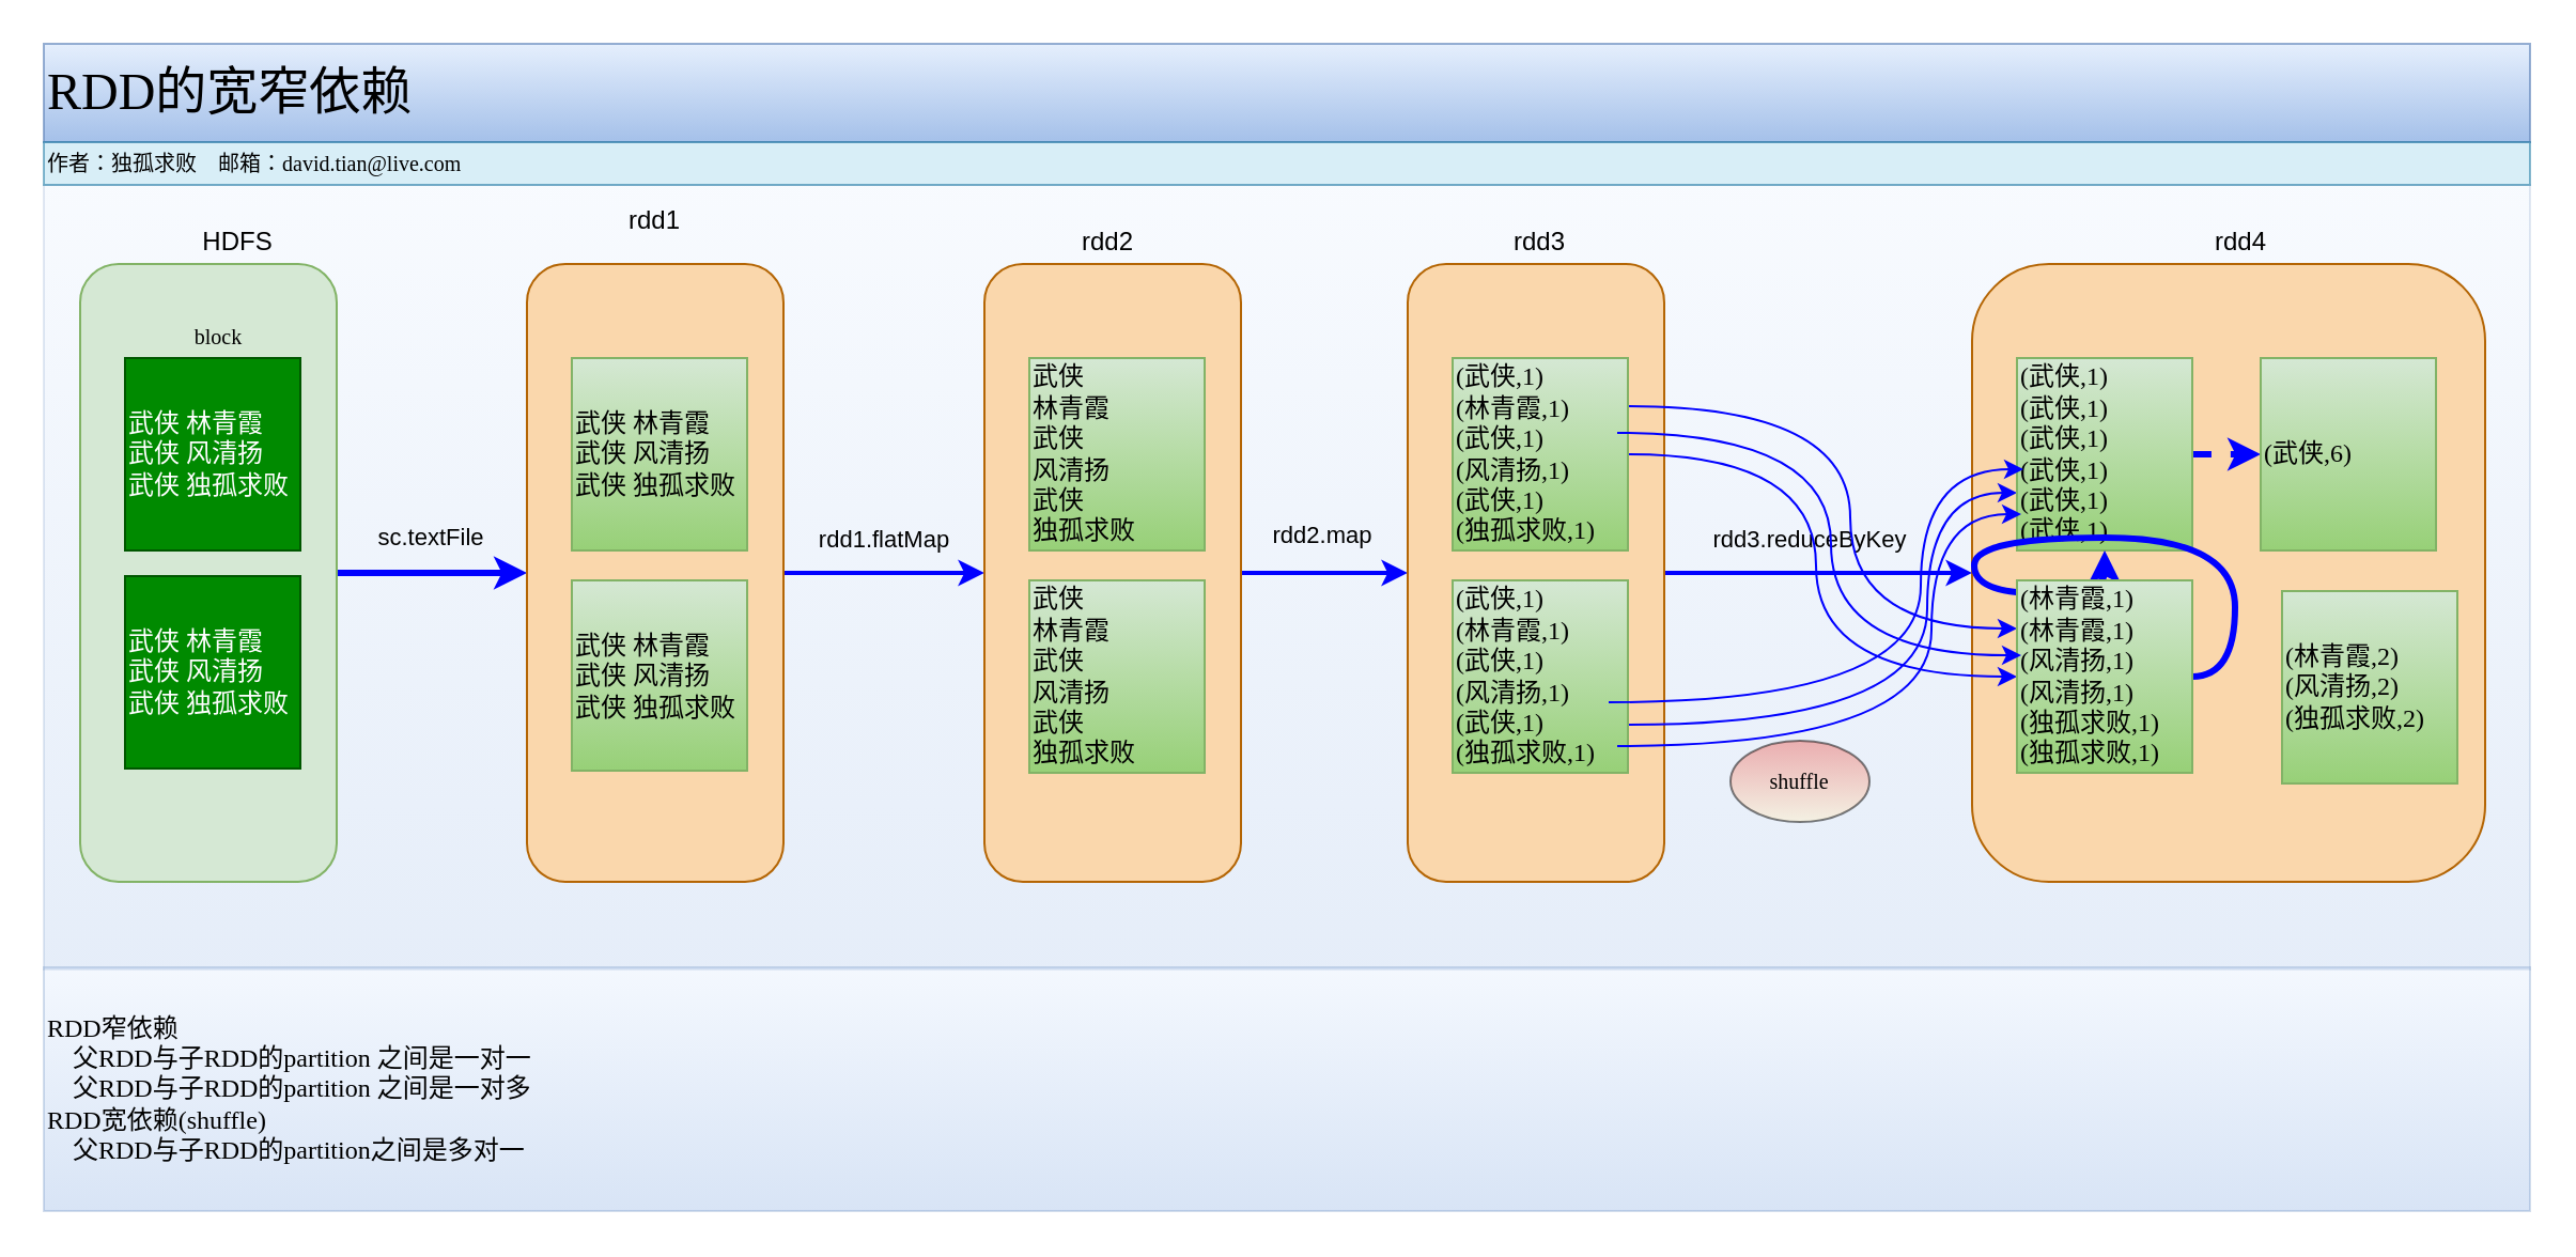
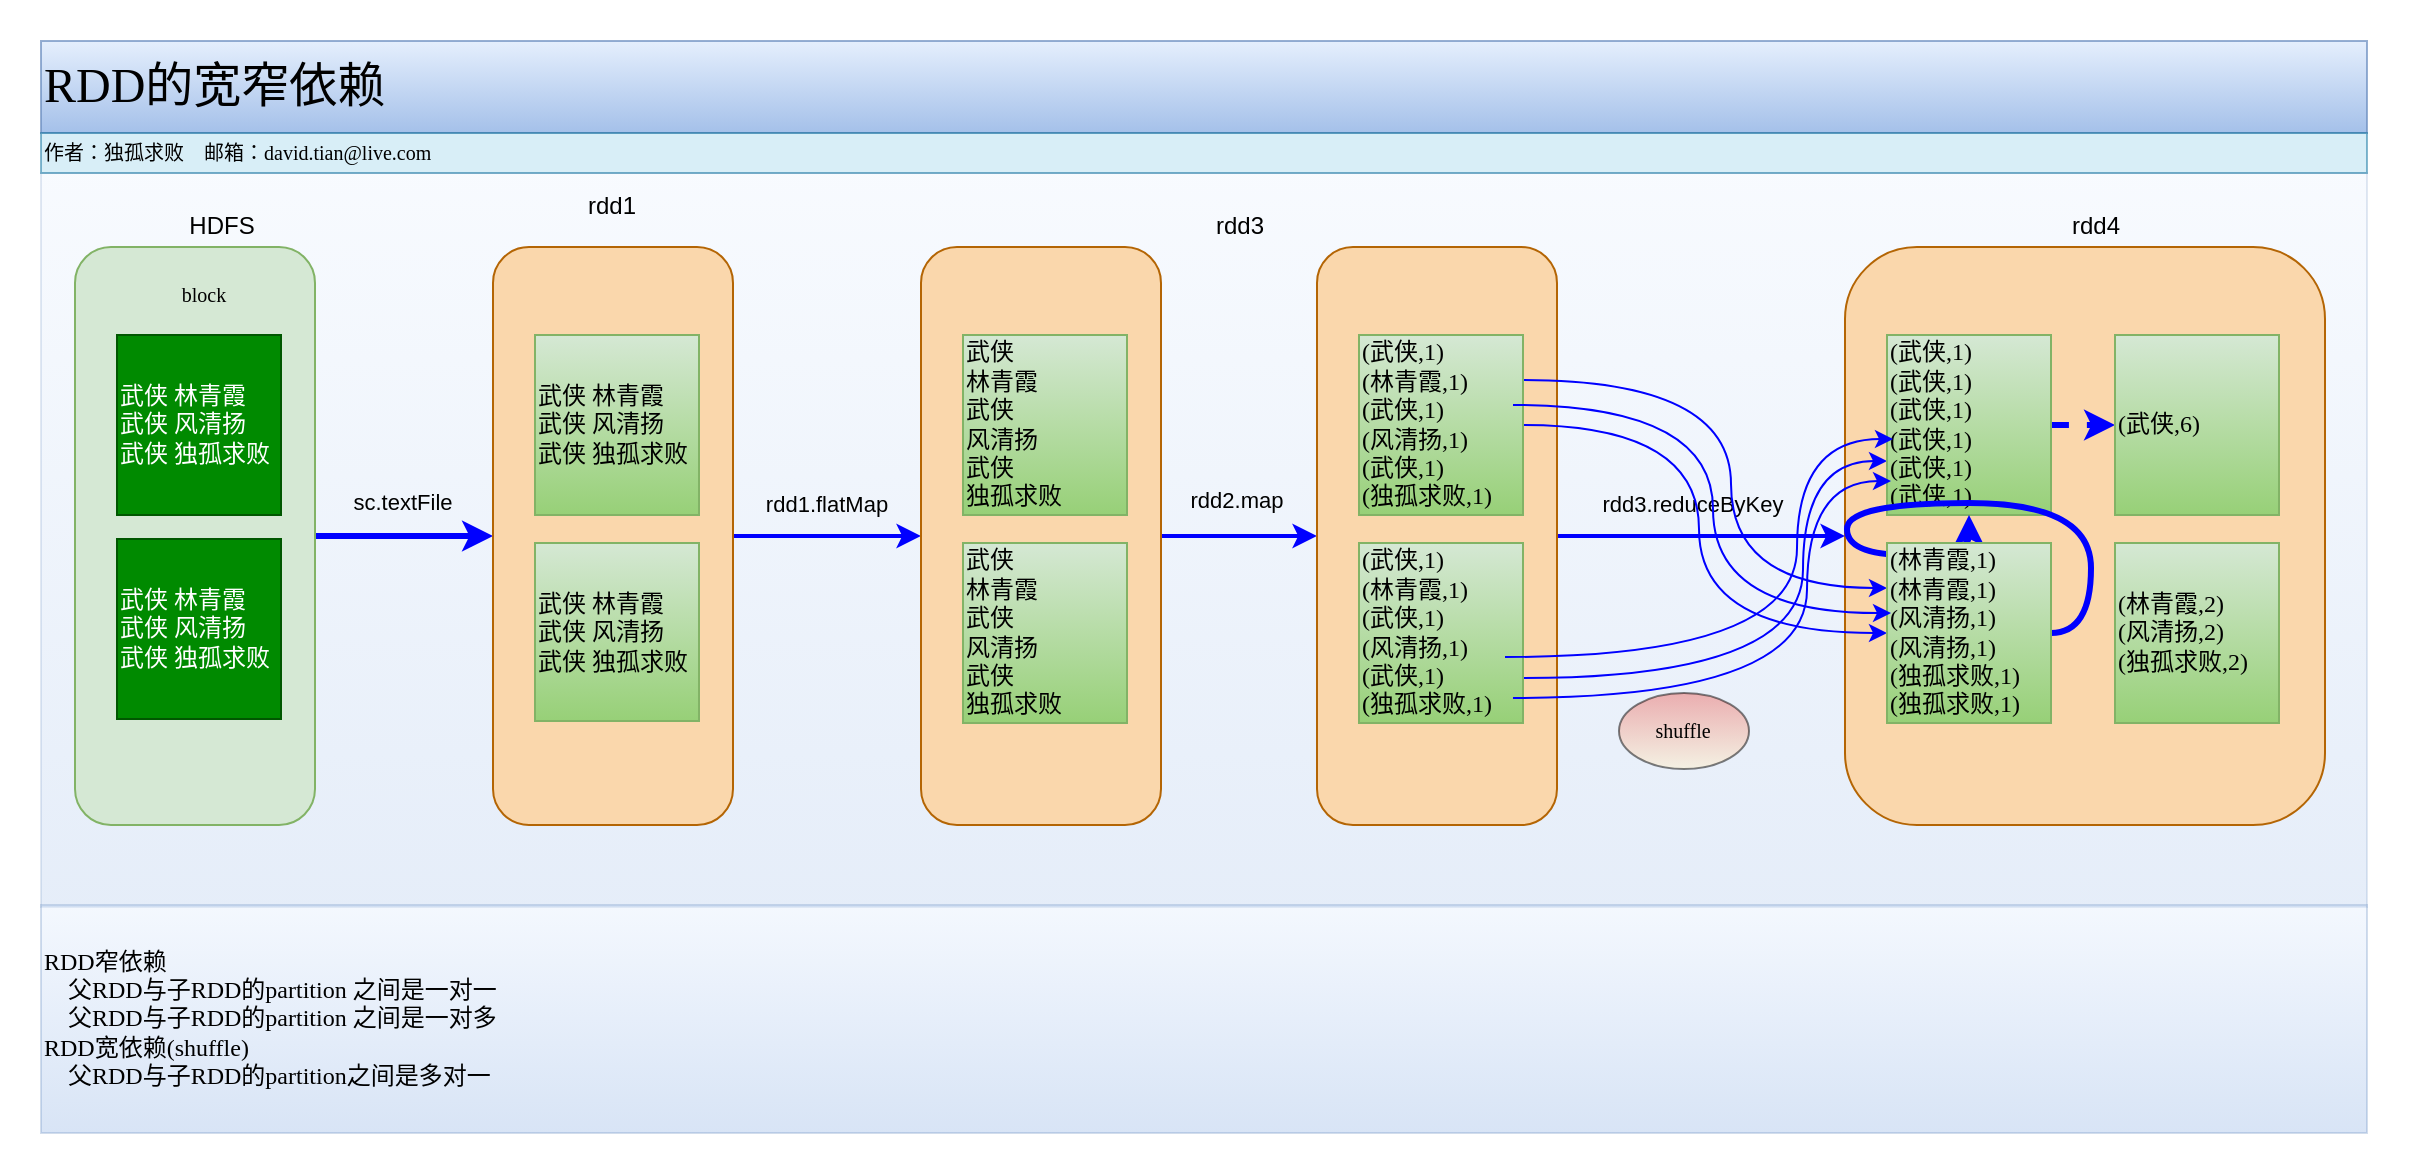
- <mxCell id="18" value="rdd2" style="text;html=1;strokeColor=none;fillColor=none;align=center;verticalAlign=middle;whiteSpace=wrap;rounded=0;" vertex="1" parent="1"><mxGeometry x="498" y="103" width="40" height="20" as="geometry" /></mxCell>
- <mxCell id="26" value="rdd3" style="text;html=1;strokeColor=none;fillColor=none;align=center;verticalAlign=middle;whiteSpace=wrap;rounded=0;" vertex="1" parent="1"><mxGeometry x="700" y="103" width="40" height="20" as="geometry" /></mxCell>
+ <mxCell id="26" value="rdd3" style="text;html=1;strokeColor=none;fillColor=none;align=center;verticalAlign=middle;whiteSpace=wrap;rounded=0;" vertex="1" parent="1"><mxGeometry x="600" y="103" width="40" height="20" as="geometry" /></mxCell>
- <mxCell id="41" value="block" style="text;html=1;strokeColor=none;fillColor=none;align=center;verticalAlign=middle;whiteSpace=wrap;rounded=0;shadow=0;glass=0;comic=0;fontFamily=Comic Sans MS;fontSize=10;fontColor=#000000;opacity=50;" vertex="1" parent="1"><mxGeometry x="82" y="147" width="40" height="20" as="geometry" /></mxCell>
+ <mxCell id="41" value="block" style="text;html=1;strokeColor=none;fillColor=none;align=center;verticalAlign=middle;whiteSpace=wrap;rounded=0;shadow=0;glass=0;comic=0;fontFamily=Comic Sans MS;fontSize=10;fontColor=#000000;opacity=50;" vertex="1" parent="1"><mxGeometry x="82" y="137" width="40" height="20" as="geometry" /></mxCell>
- <mxCell id="33" value="(林青霞,2)&lt;br&gt;(风清扬,2)&lt;br&gt;(独孤求败,2)" style="rounded=0;whiteSpace=wrap;html=1;align=left;gradientColor=#97d077;fillColor=#d5e8d4;strokeColor=#82b366;fontFamily=Comic Sans MS;" vertex="1" parent="1"><mxGeometry x="1067" y="276" width="82" height="90" as="geometry" /></mxCell>
+ <mxCell id="33" value="(林青霞,2)&lt;br&gt;(风清扬,2)&lt;br&gt;(独孤求败,2)" style="rounded=0;whiteSpace=wrap;html=1;align=left;gradientColor=#97d077;fillColor=#d5e8d4;strokeColor=#82b366;fontFamily=Comic Sans MS;" vertex="1" parent="1"><mxGeometry x="1057" y="271" width="82" height="90" as="geometry" /></mxCell>
